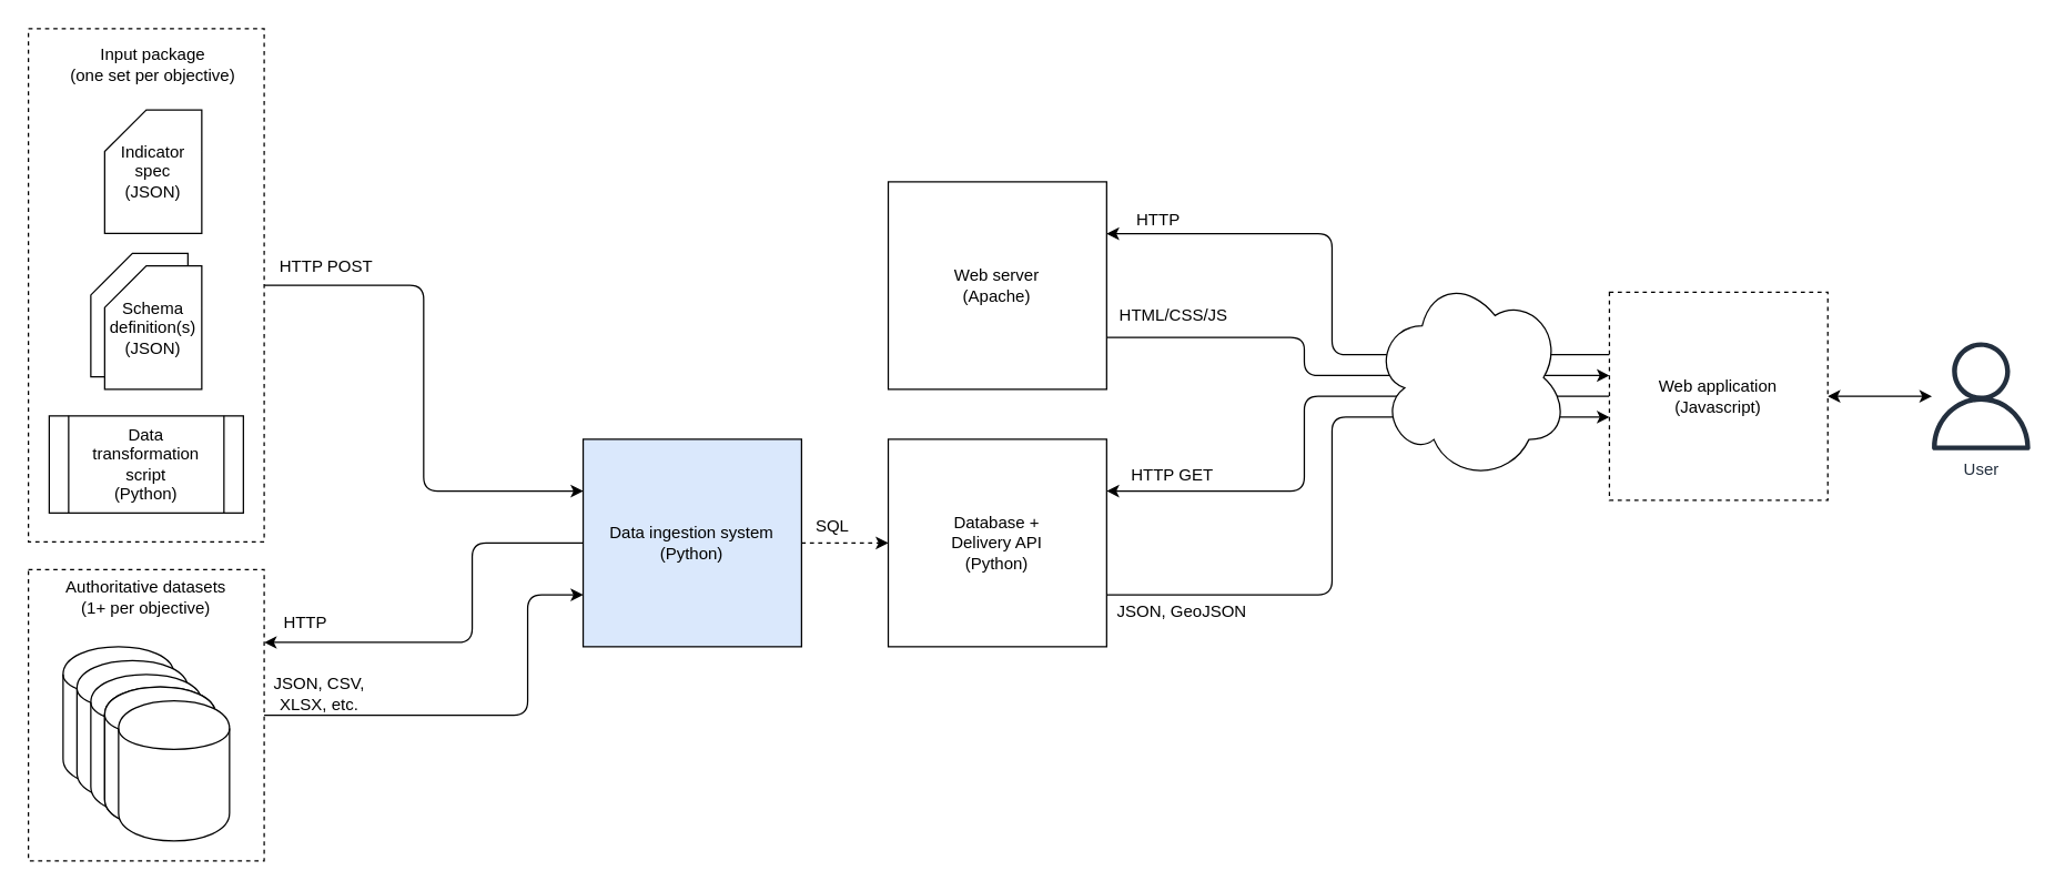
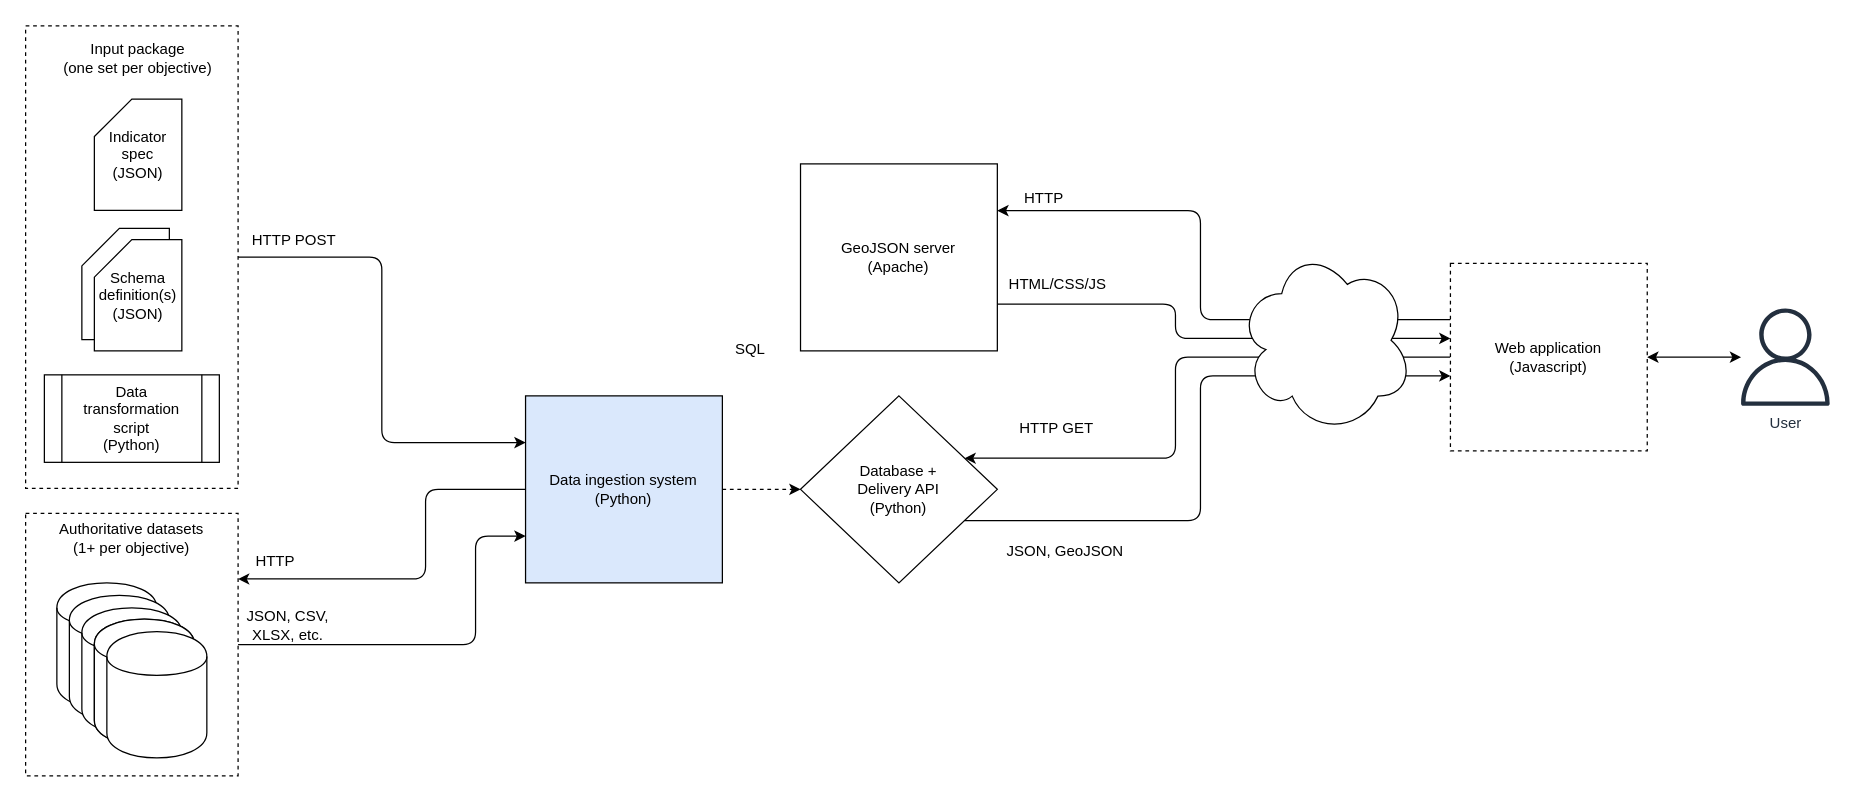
- <mxCell id="35" value="Web server&lt;br&gt;(Apache)" style="rounded=0;whiteSpace=wrap;html=1;" vertex="1" parent="1"><mxGeometry x="640" y="130.39" width="157.48" height="149.606" as="geometry" /></mxCell>
+ <mxCell id="35" value="GeoJSON server&lt;br&gt;(Apache)" style="rounded=0;whiteSpace=wrap;html=1;" vertex="1" parent="1"><mxGeometry x="640" y="130.39" width="157.48" height="149.606" as="geometry" /></mxCell>
- <mxCell id="13" value="SQL" style="text;html=1;strokeColor=none;fillColor=none;align=center;verticalAlign=middle;whiteSpace=wrap;rounded=0;" parent="1" vertex="1"><mxGeometry x="580" y="369.18" width="40" height="20" as="geometry" /></mxCell>
+ <mxCell id="13" value="SQL" style="text;html=1;strokeColor=none;fillColor=none;align=center;verticalAlign=middle;whiteSpace=wrap;rounded=0;" parent="1" vertex="1"><mxGeometry x="580" y="269.18" width="40" height="20" as="geometry" /></mxCell>
- <mxCell id="9" value="Database + &lt;br&gt;Delivery API &lt;br&gt;(Python)" style="rounded=0;whiteSpace=wrap;html=1;" parent="1" vertex="1"><mxGeometry x="640" y="316" width="157.48" height="149.606" as="geometry" /></mxCell>
+ <mxCell id="9" value="Database + &lt;br&gt;Delivery API &lt;br&gt;(Python)" style="rhombus;whiteSpace=wrap;html=1;" parent="1" vertex="1"><mxGeometry x="640" y="316" width="157.48" height="149.606" as="geometry" /></mxCell>
